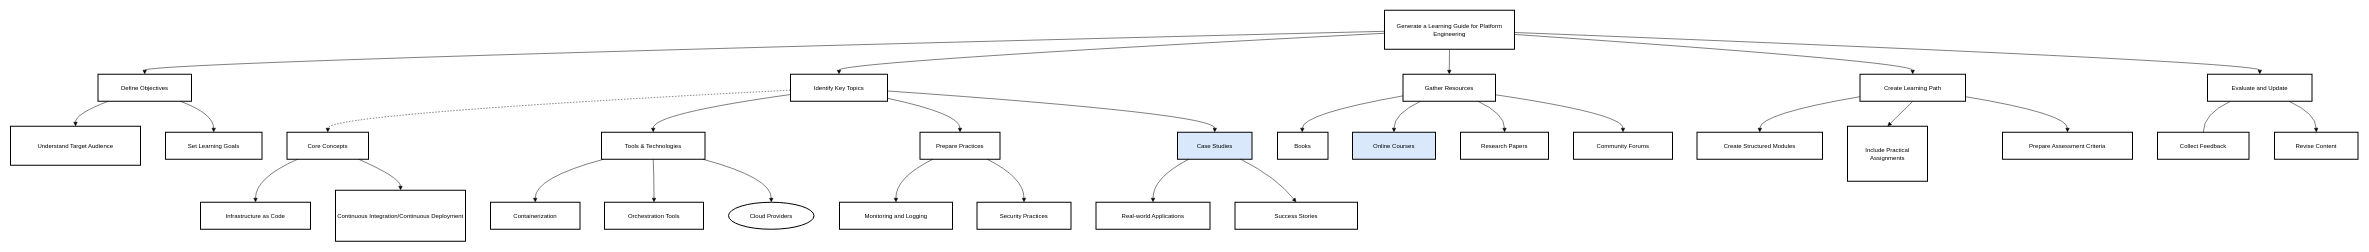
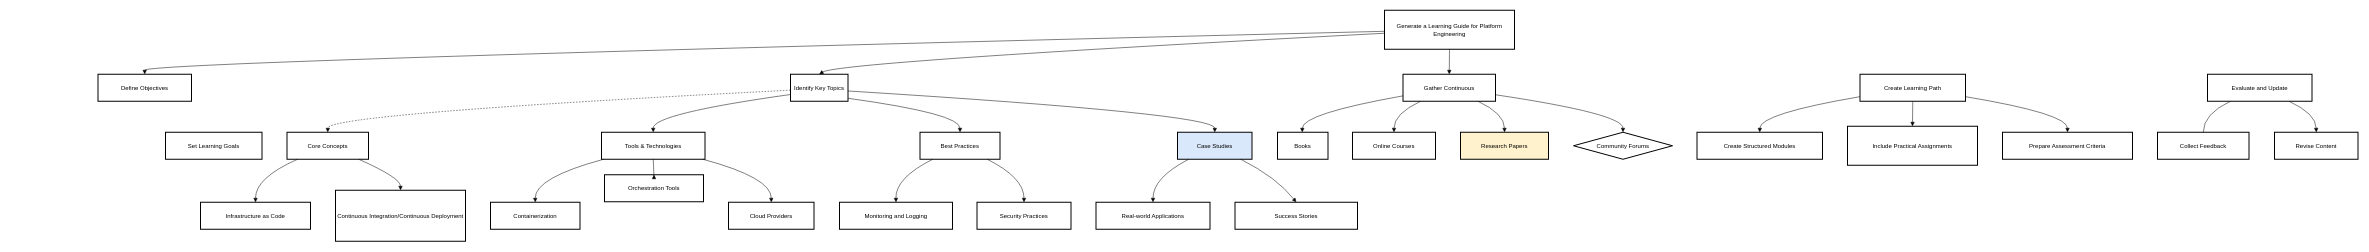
- <mxCell id="35" value="" style="curved=1;startArrow=none;endArrow=block;exitX=1;exitY=0.62;entryX=0.5;entryY=0;" edge="1" parent="1" source="2" target="6"><mxGeometry relative="1" as="geometry"><Array as="points"><mxPoint x="3824" y="123" /></Array></mxGeometry></mxCell>
- <mxCell id="36" value="" style="curved=1;startArrow=none;endArrow=block;exitX=1;exitY=0.57;entryX=0.5;entryY=0;" edge="1" parent="1" source="2" target="7"><mxGeometry relative="1" as="geometry"><Array as="points"><mxPoint x="4519" y="123" /></Array></mxGeometry></mxCell>
- <mxCell id="4" value="Identify Key Topics" style="whiteSpace=wrap;strokeWidth=2;" vertex="1" parent="1"><mxGeometry x="1580" y="148" width="194" height="54" as="geometry" /></mxCell>
+ <mxCell id="4" value="Identify Key Topics" style="whiteSpace=wrap;strokeWidth=2;" vertex="1" parent="1"><mxGeometry x="1580" y="148" width="115" height="54" as="geometry" /></mxCell>
- <mxCell id="5" value="Gather Resources" style="whiteSpace=wrap;strokeWidth=2;" vertex="1" parent="1"><mxGeometry x="2805" y="148" width="185" height="54" as="geometry" /></mxCell>
+ <mxCell id="5" value="Gather Continuous" style="whiteSpace=wrap;strokeWidth=2;" vertex="1" parent="1"><mxGeometry x="2805" y="148" width="185" height="54" as="geometry" /></mxCell>
- <mxCell id="37" value="" style="curved=1;startArrow=none;endArrow=block;exitX=0.11;exitY=1;entryX=0.5;entryY=0;" edge="1" parent="1" source="3" target="8"><mxGeometry relative="1" as="geometry"><Array as="points"><mxPoint x="150" y="227" /></Array></mxGeometry></mxCell>
- <mxCell id="38" value="" style="curved=1;startArrow=none;endArrow=block;exitX=0.88;exitY=1;entryX=0.5;entryY=0;" edge="1" parent="1" source="3" target="9"><mxGeometry relative="1" as="geometry"><Array as="points"><mxPoint x="426" y="227" /></Array></mxGeometry></mxCell>
- <mxCell id="8" value="Understand Target Audience" style="whiteSpace=wrap;strokeWidth=2;" vertex="1" parent="1"><mxGeometry x="20" y="252" width="260" height="78" as="geometry" /></mxCell>
- <mxCell id="12" value="Prepare Practices" style="whiteSpace=wrap;strokeWidth=2;" vertex="1" parent="1"><mxGeometry x="1839" y="264" width="160" height="54" as="geometry" /></mxCell>
+ <mxCell id="12" value="Best Practices" style="whiteSpace=wrap;strokeWidth=2;" vertex="1" parent="1"><mxGeometry x="1839" y="264" width="160" height="54" as="geometry" /></mxCell>
- <mxCell id="15" value="Online Courses" style="whiteSpace=wrap;strokeWidth=2;fillColor=#dae8fc;" vertex="1" parent="1"><mxGeometry x="2704" y="264" width="166" height="54" as="geometry" /></mxCell>
+ <mxCell id="15" value="Online Courses" style="whiteSpace=wrap;strokeWidth=2;" vertex="1" parent="1"><mxGeometry x="2704" y="264" width="166" height="54" as="geometry" /></mxCell>
- <mxCell id="16" value="Research Papers" style="whiteSpace=wrap;strokeWidth=2;" vertex="1" parent="1"><mxGeometry x="2920" y="264" width="176" height="54" as="geometry" /></mxCell>
+ <mxCell id="16" value="Research Papers" style="whiteSpace=wrap;strokeWidth=2;fillColor=#fff2cc;" vertex="1" parent="1"><mxGeometry x="2920" y="264" width="176" height="54" as="geometry" /></mxCell>
- <mxCell id="17" value="Community Forums" style="whiteSpace=wrap;strokeWidth=2;" vertex="1" parent="1"><mxGeometry x="3146" y="264" width="198" height="54" as="geometry" /></mxCell>
+ <mxCell id="17" value="Community Forums" style="rhombus;whiteSpace=wrap;strokeWidth=2;" vertex="1" parent="1"><mxGeometry x="3146" y="264" width="198" height="54" as="geometry" /></mxCell>
- <mxCell id="19" value="Include Practical Assignments" style="whiteSpace=wrap;strokeWidth=2;" vertex="1" parent="1"><mxGeometry x="3694" y="252" width="160" height="110" as="geometry" /></mxCell>
+ <mxCell id="19" value="Include Practical Assignments" style="whiteSpace=wrap;strokeWidth=2;" vertex="1" parent="1"><mxGeometry x="3694" y="252" width="260" height="78" as="geometry" /></mxCell>
- <mxCell id="26" value="Orchestration Tools" style="whiteSpace=wrap;strokeWidth=2;" vertex="1" parent="1"><mxGeometry x="1208" y="404" width="198" height="54" as="geometry" /></mxCell>
+ <mxCell id="26" value="Orchestration Tools" style="whiteSpace=wrap;strokeWidth=2;" vertex="1" parent="1"><mxGeometry x="1208" y="349" width="198" height="54" as="geometry" /></mxCell>
- <mxCell id="27" value="Cloud Providers" style="ellipse;whiteSpace=wrap;strokeWidth=2;" vertex="1" parent="1"><mxGeometry x="1456" y="404" width="171" height="54" as="geometry" /></mxCell>
+ <mxCell id="27" value="Cloud Providers" style="whiteSpace=wrap;strokeWidth=2;" vertex="1" parent="1"><mxGeometry x="1456" y="404" width="171" height="54" as="geometry" /></mxCell>
